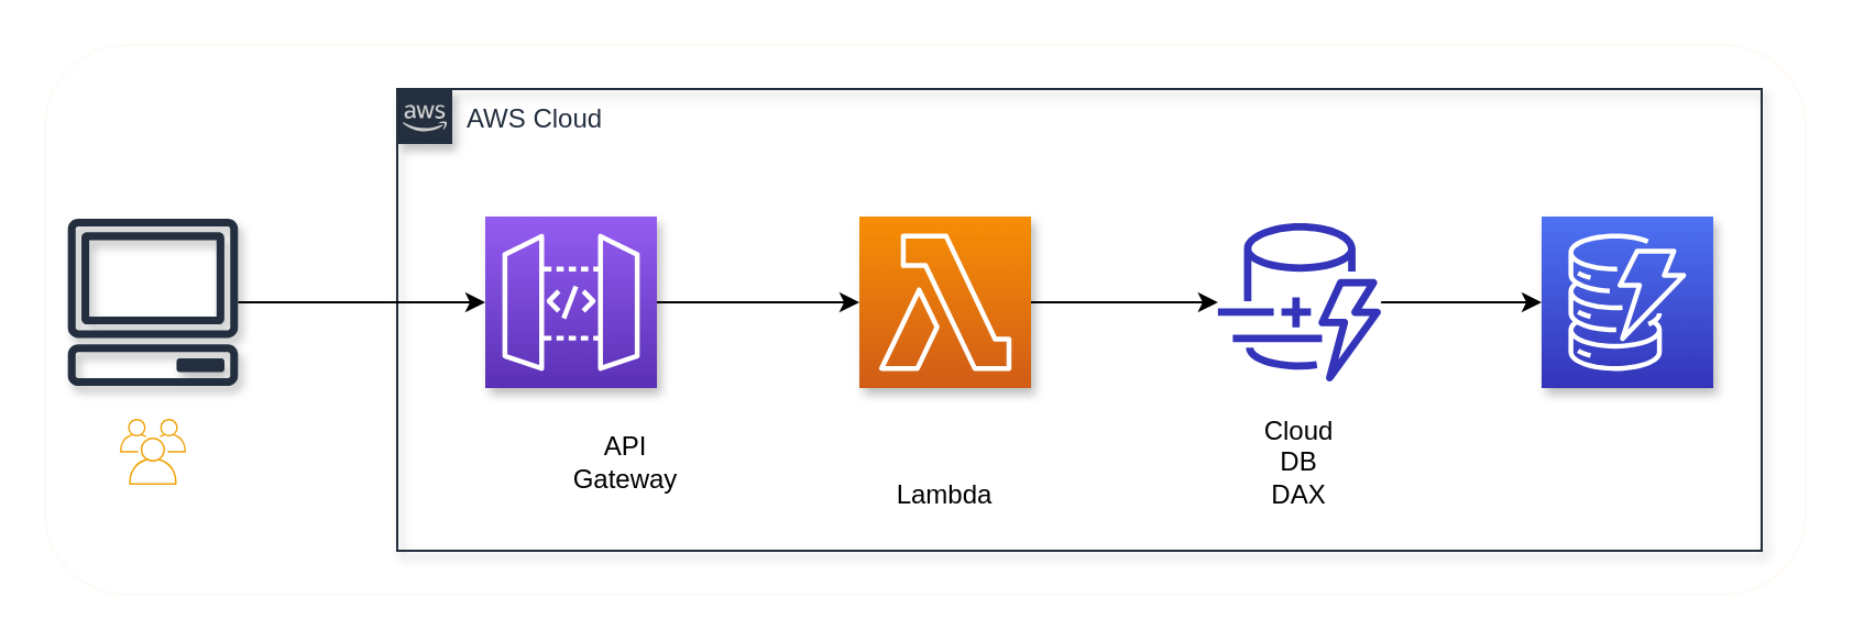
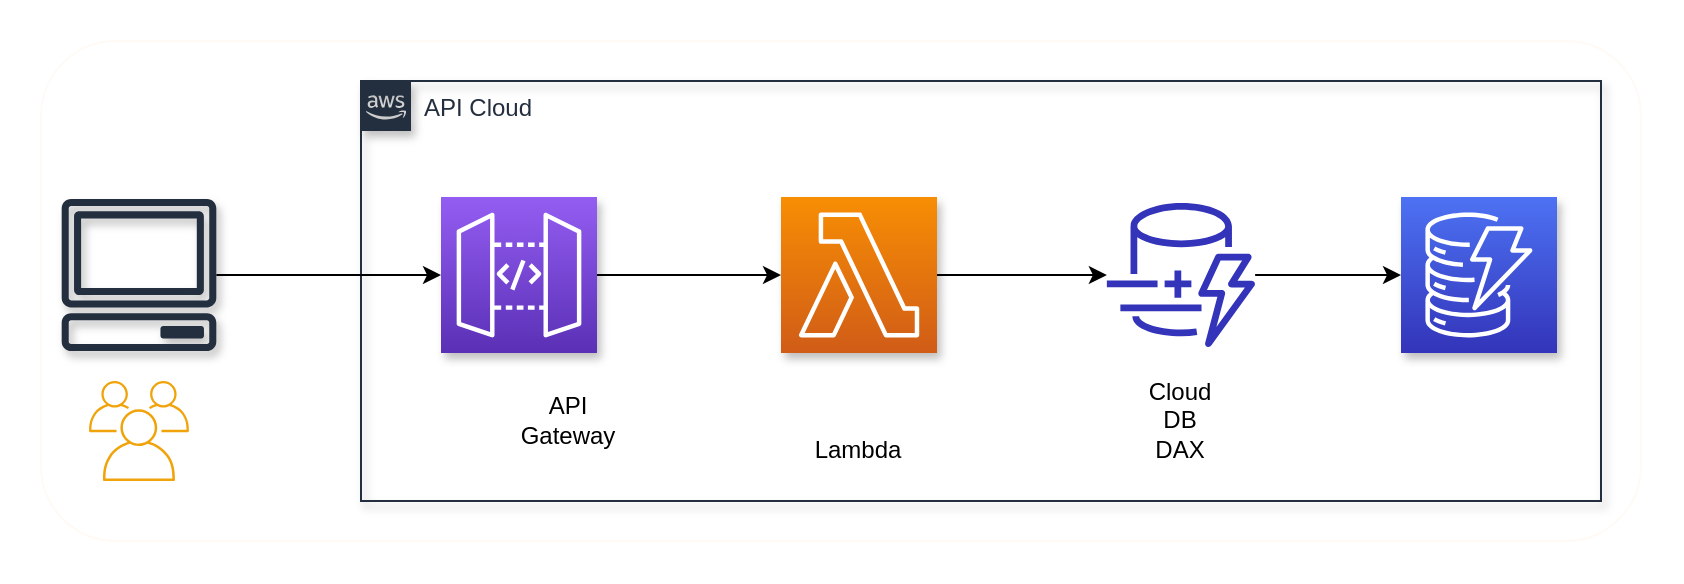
- <mxCell id="3" value="AWS Cloud" style="points=[[0,0],[0.25,0],[0.5,0],[0.75,0],[1,0],[1,0.25],[1,0.5],[1,0.75],[1,1],[0.75,1],[0.5,1],[0.25,1],[0,1],[0,0.75],[0,0.5],[0,0.25]];outlineConnect=0;gradientColor=none;html=1;whiteSpace=wrap;fontSize=12;fontStyle=0;shape=mxgraph.aws4.group;grIcon=mxgraph.aws4.group_aws_cloud_alt;strokeColor=#232F3E;fillColor=none;verticalAlign=top;align=left;spacingLeft=30;fontColor=#232F3E;dashed=0;shadow=1;" parent="1" vertex="1"><mxGeometry x="180" y="40" width="620" height="210" as="geometry" /></mxCell>
+ <mxCell id="3" value="API Cloud" style="points=[[0,0],[0.25,0],[0.5,0],[0.75,0],[1,0],[1,0.25],[1,0.5],[1,0.75],[1,1],[0.75,1],[0.5,1],[0.25,1],[0,1],[0,0.75],[0,0.5],[0,0.25]];outlineConnect=0;gradientColor=none;html=1;whiteSpace=wrap;fontSize=12;fontStyle=0;shape=mxgraph.aws4.group;grIcon=mxgraph.aws4.group_aws_cloud_alt;strokeColor=#232F3E;fillColor=none;verticalAlign=top;align=left;spacingLeft=30;fontColor=#232F3E;dashed=0;shadow=1;" parent="1" vertex="1"><mxGeometry x="180" y="40" width="620" height="210" as="geometry" /></mxCell>
- <mxCell id="14" value="users" style="outlineConnect=0;fontColor=#ffffff;strokeColor=#BD7000;fillColor=#f0a30a;dashed=0;verticalLabelPosition=bottom;verticalAlign=top;align=center;html=1;fontSize=12;fontStyle=0;aspect=fixed;shape=mxgraph.aws4.illustration_users;pointerEvents=1;shadow=0;" parent="1" vertex="1"><mxGeometry x="44" y="190" width="50" height="30" as="geometry" /></mxCell>
+ <mxCell id="14" value="users" style="outlineConnect=0;fontColor=#ffffff;strokeColor=#BD7000;fillColor=#f0a30a;dashed=0;verticalLabelPosition=bottom;verticalAlign=top;align=center;html=1;fontSize=12;fontStyle=0;aspect=fixed;shape=mxgraph.aws4.illustration_users;pointerEvents=1;shadow=0;" parent="1" vertex="1"><mxGeometry x="44" y="190" width="50" height="50" as="geometry" /></mxCell>
